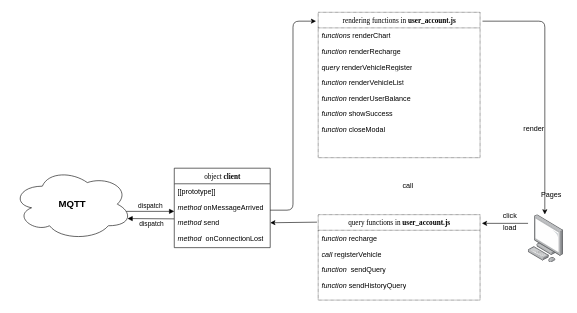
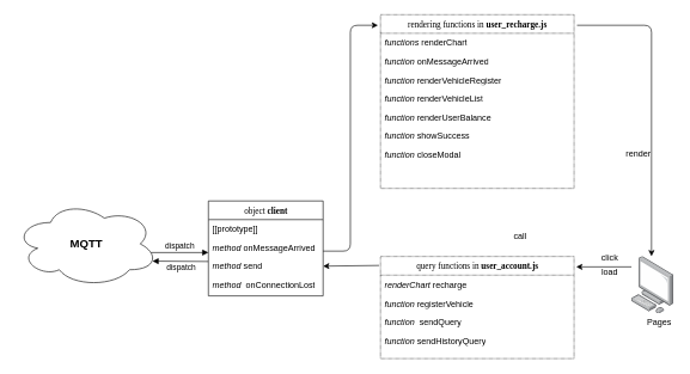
- <mxCell id="7" value="&lt;span style=&quot;font-weight: 400&quot;&gt;rendering functions in&lt;/span&gt; user_account.js" style="swimlane;html=1;fontStyle=1;align=center;verticalAlign=top;childLayout=stackLayout;horizontal=1;startSize=26;horizontalStack=0;resizeParent=1;resizeLast=0;collapsible=1;marginBottom=0;swimlaneFillColor=#ffffff;rounded=0;shadow=0;comic=0;labelBackgroundColor=none;strokeWidth=1;fillColor=none;fontFamily=Verdana;fontSize=12;dashed=1;dashPattern=1 1;" vertex="1" parent="1"><mxGeometry x="530" y="20" width="270" height="242.5" as="geometry" /></mxCell>
+ <mxCell id="7" value="&lt;span style=&quot;font-weight: 400&quot;&gt;rendering functions in&lt;/span&gt; user_recharge.js" style="swimlane;html=1;fontStyle=1;align=center;verticalAlign=top;childLayout=stackLayout;horizontal=1;startSize=26;horizontalStack=0;resizeParent=1;resizeLast=0;collapsible=1;marginBottom=0;swimlaneFillColor=#ffffff;rounded=0;shadow=0;comic=0;labelBackgroundColor=none;strokeWidth=1;fillColor=none;fontFamily=Verdana;fontSize=12;dashed=1;dashPattern=1 1;" vertex="1" parent="1"><mxGeometry x="530" y="20" width="270" height="242.5" as="geometry" /></mxCell>
- <mxCell id="9" value="&lt;i&gt;function&lt;/i&gt; renderRecharge" style="text;html=1;strokeColor=none;fillColor=none;align=left;verticalAlign=top;spacingLeft=4;spacingRight=4;whiteSpace=wrap;overflow=hidden;rotatable=0;points=[[0,0.5],[1,0.5]];portConstraint=eastwest;" vertex="1" parent="7"><mxGeometry y="52" width="270" height="26" as="geometry" /></mxCell>
+ <mxCell id="9" value="&lt;i&gt;function&lt;/i&gt; onMessageArrived" style="text;html=1;strokeColor=none;fillColor=none;align=left;verticalAlign=top;spacingLeft=4;spacingRight=4;whiteSpace=wrap;overflow=hidden;rotatable=0;points=[[0,0.5],[1,0.5]];portConstraint=eastwest;" vertex="1" parent="7"><mxGeometry y="52" width="270" height="26" as="geometry" /></mxCell>
- <mxCell id="10" value="&lt;i&gt;query &lt;/i&gt;renderVehicleRegister" style="text;html=1;strokeColor=none;fillColor=none;align=left;verticalAlign=top;spacingLeft=4;spacingRight=4;whiteSpace=wrap;overflow=hidden;rotatable=0;points=[[0,0.5],[1,0.5]];portConstraint=eastwest;" vertex="1" parent="7"><mxGeometry y="78" width="270" height="26" as="geometry" /></mxCell>
+ <mxCell id="10" value="&lt;i&gt;function &lt;/i&gt;renderVehicleRegister" style="text;html=1;strokeColor=none;fillColor=none;align=left;verticalAlign=top;spacingLeft=4;spacingRight=4;whiteSpace=wrap;overflow=hidden;rotatable=0;points=[[0,0.5],[1,0.5]];portConstraint=eastwest;" vertex="1" parent="7"><mxGeometry y="78" width="270" height="26" as="geometry" /></mxCell>
- <mxCell id="24" value="call" style="text;html=1;strokeColor=none;fillColor=none;align=center;verticalAlign=middle;whiteSpace=wrap;rounded=0;dashed=1;dashPattern=1 1;" vertex="1" parent="1"><mxGeometry x="660" y="300" width="40" height="20" as="geometry" /></mxCell>
+ <mxCell id="24" value="call" style="text;html=1;strokeColor=none;fillColor=none;align=center;verticalAlign=middle;whiteSpace=wrap;rounded=0;dashed=1;dashPattern=1 1;" vertex="1" parent="1"><mxGeometry x="705" y="320" width="40" height="20" as="geometry" /></mxCell>
- <mxCell id="6" value="Pages" style="text;html=1;strokeColor=none;fillColor=none;align=center;verticalAlign=middle;whiteSpace=wrap;rounded=0;dashed=1;dashPattern=1 1;" vertex="1" parent="1"><mxGeometry x="899.03" y="315" width="40" height="20" as="geometry" /></mxCell>
+ <mxCell id="6" value="Pages" style="text;html=1;strokeColor=none;fillColor=none;align=center;verticalAlign=middle;whiteSpace=wrap;rounded=0;dashed=1;dashPattern=1 1;" vertex="1" parent="1"><mxGeometry x="899.03" y="440" width="40" height="20" as="geometry" /></mxCell>
- <mxCell id="17" value="&lt;i&gt;function&lt;/i&gt; recharge" style="text;html=1;strokeColor=none;fillColor=none;align=left;verticalAlign=top;spacingLeft=4;spacingRight=4;whiteSpace=wrap;overflow=hidden;rotatable=0;points=[[0,0.5],[1,0.5]];portConstraint=eastwest;dashed=1;dashPattern=1 1;" vertex="1" parent="16"><mxGeometry y="26" width="270" height="26" as="geometry" /></mxCell>
+ <mxCell id="17" value="&lt;i&gt;renderChart&lt;/i&gt; recharge" style="text;html=1;strokeColor=none;fillColor=none;align=left;verticalAlign=top;spacingLeft=4;spacingRight=4;whiteSpace=wrap;overflow=hidden;rotatable=0;points=[[0,0.5],[1,0.5]];portConstraint=eastwest;dashed=1;dashPattern=1 1;" vertex="1" parent="16"><mxGeometry y="26" width="270" height="26" as="geometry" /></mxCell>
- <mxCell id="18" value="&lt;i&gt;call&lt;/i&gt;&amp;nbsp;registerVehicle" style="text;html=1;strokeColor=none;fillColor=none;align=left;verticalAlign=top;spacingLeft=4;spacingRight=4;whiteSpace=wrap;overflow=hidden;rotatable=0;points=[[0,0.5],[1,0.5]];portConstraint=eastwest;" vertex="1" parent="16"><mxGeometry y="52" width="270" height="26" as="geometry" /></mxCell>
+ <mxCell id="18" value="&lt;i&gt;function&lt;/i&gt;&amp;nbsp;registerVehicle" style="text;html=1;strokeColor=none;fillColor=none;align=left;verticalAlign=top;spacingLeft=4;spacingRight=4;whiteSpace=wrap;overflow=hidden;rotatable=0;points=[[0,0.5],[1,0.5]];portConstraint=eastwest;" vertex="1" parent="16"><mxGeometry y="52" width="270" height="26" as="geometry" /></mxCell>
